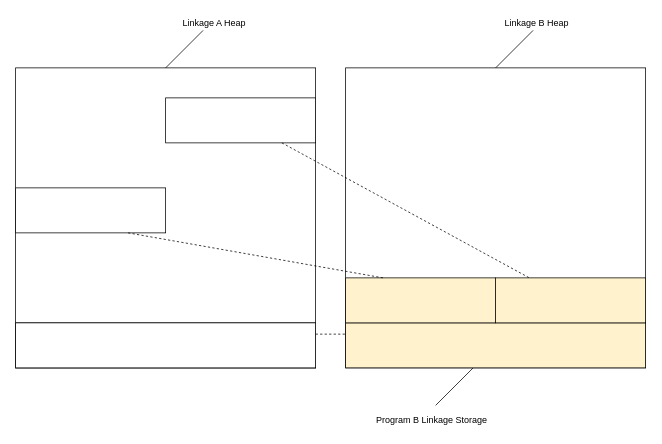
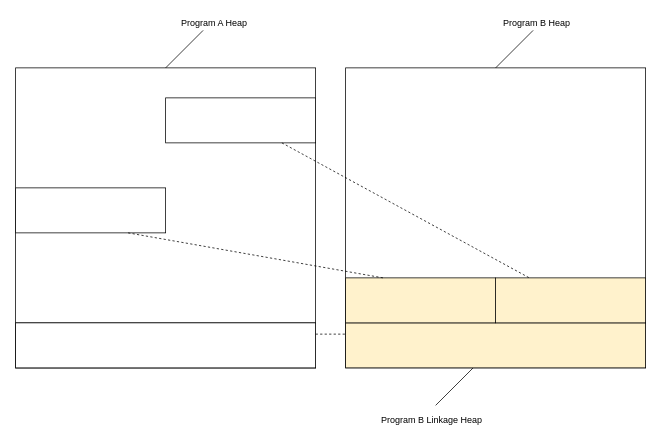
- <mxCell id="7" value="Linkage A Heap" style="text;html=1;strokeColor=none;fillColor=none;align=center;verticalAlign=middle;whiteSpace=wrap;rounded=0;" vertex="1" parent="1"><mxGeometry x="220" y="20" width="130" height="20" as="geometry" /></mxCell>
+ <mxCell id="7" value="Program A Heap" style="text;html=1;strokeColor=none;fillColor=none;align=center;verticalAlign=middle;whiteSpace=wrap;rounded=0;" vertex="1" parent="1"><mxGeometry x="220" y="20" width="130" height="20" as="geometry" /></mxCell>
- <mxCell id="8" value="&lt;div&gt;Linkage B Heap&lt;/div&gt;" style="text;html=1;strokeColor=none;fillColor=none;align=center;verticalAlign=middle;whiteSpace=wrap;rounded=0;" vertex="1" parent="1"><mxGeometry x="650" y="20" width="130" height="20" as="geometry" /></mxCell>
+ <mxCell id="8" value="&lt;div&gt;Program B Heap&lt;/div&gt;" style="text;html=1;strokeColor=none;fillColor=none;align=center;verticalAlign=middle;whiteSpace=wrap;rounded=0;" vertex="1" parent="1"><mxGeometry x="650" y="20" width="130" height="20" as="geometry" /></mxCell>
- <mxCell id="9" value="&lt;div&gt;Program B Linkage Storage&lt;br&gt;&lt;/div&gt;" style="text;html=1;strokeColor=none;fillColor=none;align=center;verticalAlign=middle;whiteSpace=wrap;rounded=0;" vertex="1" parent="1"><mxGeometry x="490" y="550" width="170" height="20" as="geometry" /></mxCell>
+ <mxCell id="9" value="&lt;div&gt;Program B Linkage Heap&lt;br&gt;&lt;/div&gt;" style="text;html=1;strokeColor=none;fillColor=none;align=center;verticalAlign=middle;whiteSpace=wrap;rounded=0;" vertex="1" parent="1"><mxGeometry x="490" y="550" width="170" height="20" as="geometry" /></mxCell>
